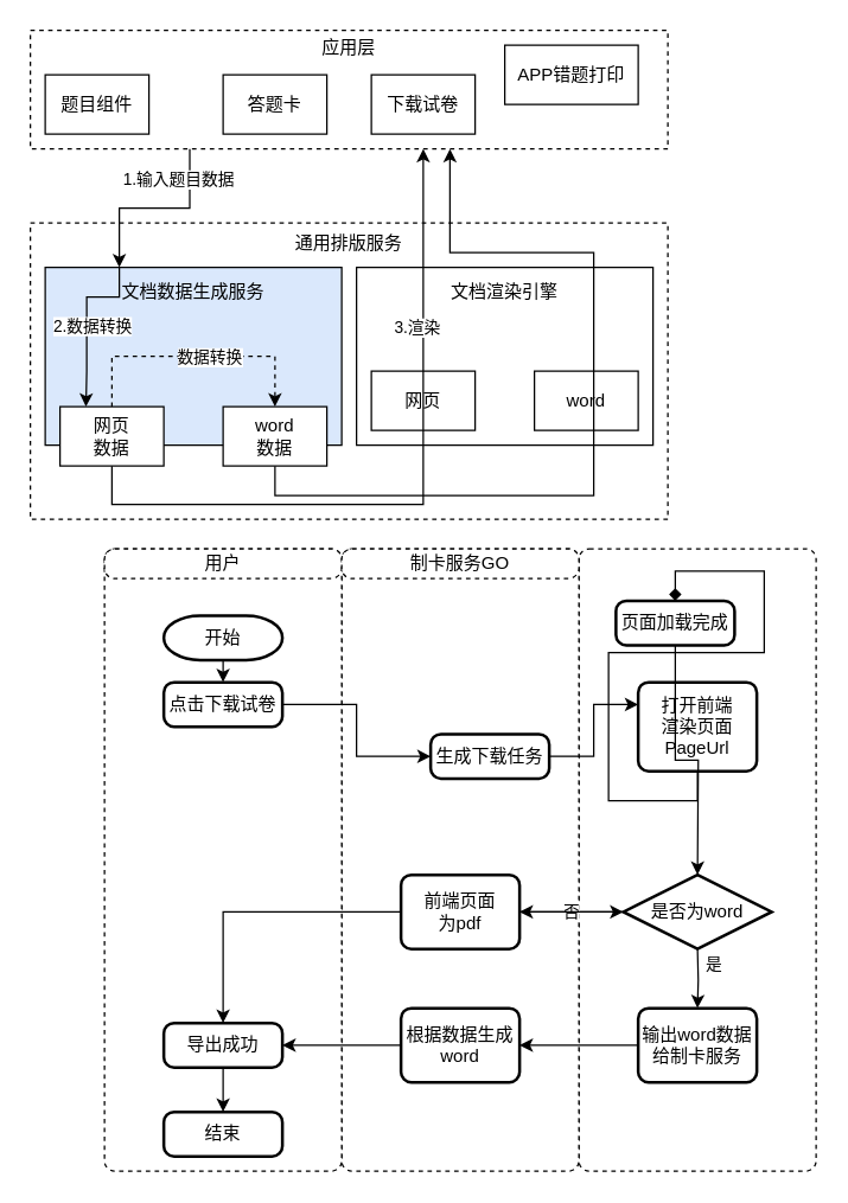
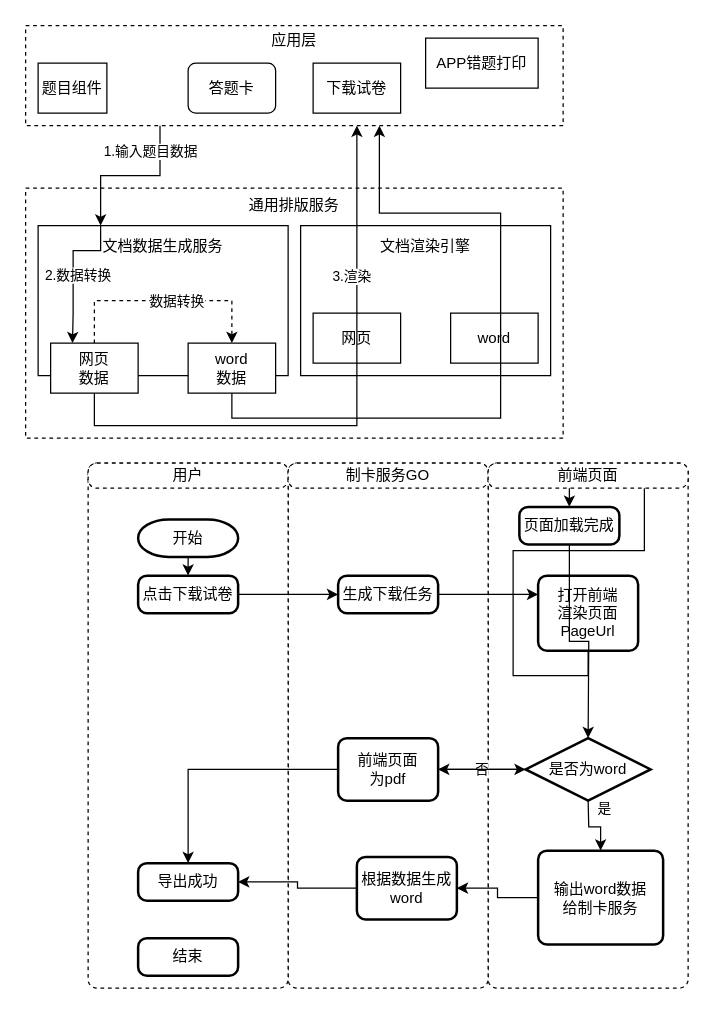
- <mxCell id="11" value="题目组件" style="rounded=0;whiteSpace=wrap;html=1;" parent="1" vertex="1"><mxGeometry x="30" y="50" width="70" height="40" as="geometry" /></mxCell>
+ <mxCell id="11" value="题目组件" style="rounded=0;whiteSpace=wrap;html=1;" parent="1" vertex="1"><mxGeometry x="30" y="50" width="55" height="40" as="geometry" /></mxCell>
- <mxCell id="12" value="答题卡" style="rounded=0;whiteSpace=wrap;html=1;" parent="1" vertex="1"><mxGeometry x="150" y="50" width="70" height="40" as="geometry" /></mxCell>
+ <mxCell id="12" value="答题卡" style="whiteSpace=wrap;html=1;rounded=1;" parent="1" vertex="1"><mxGeometry x="150" y="50" width="70" height="40" as="geometry" /></mxCell>
- <mxCell id="7" value="文档数据生成服务&lt;br&gt;&lt;br&gt;&lt;br&gt;&lt;br&gt;&lt;br&gt;&lt;br&gt;&lt;br&gt;" style="rounded=0;whiteSpace=wrap;html=1;fillColor=#dae8fc;" parent="1" vertex="1"><mxGeometry x="30" y="180" width="200" height="120" as="geometry" /></mxCell>
+ <mxCell id="7" value="文档数据生成服务&lt;br&gt;&lt;br&gt;&lt;br&gt;&lt;br&gt;&lt;br&gt;&lt;br&gt;&lt;br&gt;" style="rounded=0;whiteSpace=wrap;html=1;" parent="1" vertex="1"><mxGeometry x="30" y="180" width="200" height="120" as="geometry" /></mxCell>
+ <mxCell id="52" value="前端页面" style="rounded=1;whiteSpace=wrap;html=1;absoluteArcSize=1;arcSize=14;strokeWidth=1;dashed=1;" vertex="1" parent="1"><mxGeometry x="390" y="370" width="160" height="20" as="geometry" /></mxCell>
- <mxCell id="32" style="edgeStyle=orthogonalEdgeStyle;rounded=0;orthogonalLoop=1;jettySize=auto;html=1;exitX=0.5;exitY=1;exitDx=0;exitDy=0;entryX=0.5;entryY=0;entryDx=0;entryDy=0;endArrow=diamond;" parent="1" source="33" target="41" edge="1"><mxGeometry relative="1" as="geometry" /></mxCell>
+ <mxCell id="32" style="edgeStyle=orthogonalEdgeStyle;rounded=0;orthogonalLoop=1;jettySize=auto;html=1;exitX=0.5;exitY=1;exitDx=0;exitDy=0;entryX=0.5;entryY=0;entryDx=0;entryDy=0;" parent="1" source="33" target="41" edge="1"><mxGeometry relative="1" as="geometry" /></mxCell>
- <mxCell id="31" value="生成下载任务" style="rounded=1;whiteSpace=wrap;html=1;absoluteArcSize=1;arcSize=14;strokeWidth=2;" parent="1" vertex="1"><mxGeometry x="290" y="495" width="80" height="30" as="geometry" /></mxCell>
+ <mxCell id="31" value="生成下载任务" style="rounded=1;whiteSpace=wrap;html=1;absoluteArcSize=1;arcSize=14;strokeWidth=2;" parent="1" vertex="1"><mxGeometry x="270" y="460" width="80" height="30" as="geometry" /></mxCell>
- <mxCell id="43" value="根据数据生成word" style="rounded=1;whiteSpace=wrap;html=1;absoluteArcSize=1;arcSize=14;strokeWidth=2;" vertex="1" parent="1"><mxGeometry x="270" y="680" width="80" height="50" as="geometry" /></mxCell>
+ <mxCell id="43" value="根据数据生成word" style="rounded=1;whiteSpace=wrap;html=1;absoluteArcSize=1;arcSize=14;strokeWidth=2;" vertex="1" parent="1"><mxGeometry x="285" y="685" width="80" height="50" as="geometry" /></mxCell>
- <mxCell id="39" value="输出word数据&lt;br&gt;给制卡服务" style="rounded=1;whiteSpace=wrap;html=1;absoluteArcSize=1;arcSize=14;strokeWidth=2;" parent="1" vertex="1"><mxGeometry x="430" y="680" width="80" height="50" as="geometry" /></mxCell>
+ <mxCell id="39" value="输出word数据&lt;br&gt;给制卡服务" style="rounded=1;whiteSpace=wrap;html=1;absoluteArcSize=1;arcSize=14;strokeWidth=2;" parent="1" vertex="1"><mxGeometry x="430" y="680" width="100" height="75" as="geometry" /></mxCell>
- <mxCell id="44" style="edgeStyle=orthogonalEdgeStyle;rounded=0;orthogonalLoop=1;jettySize=auto;html=1;exitX=0.5;exitY=1;exitDx=0;exitDy=0;" edge="1" parent="1" source="45" target="49"><mxGeometry relative="1" as="geometry" /></mxCell>
